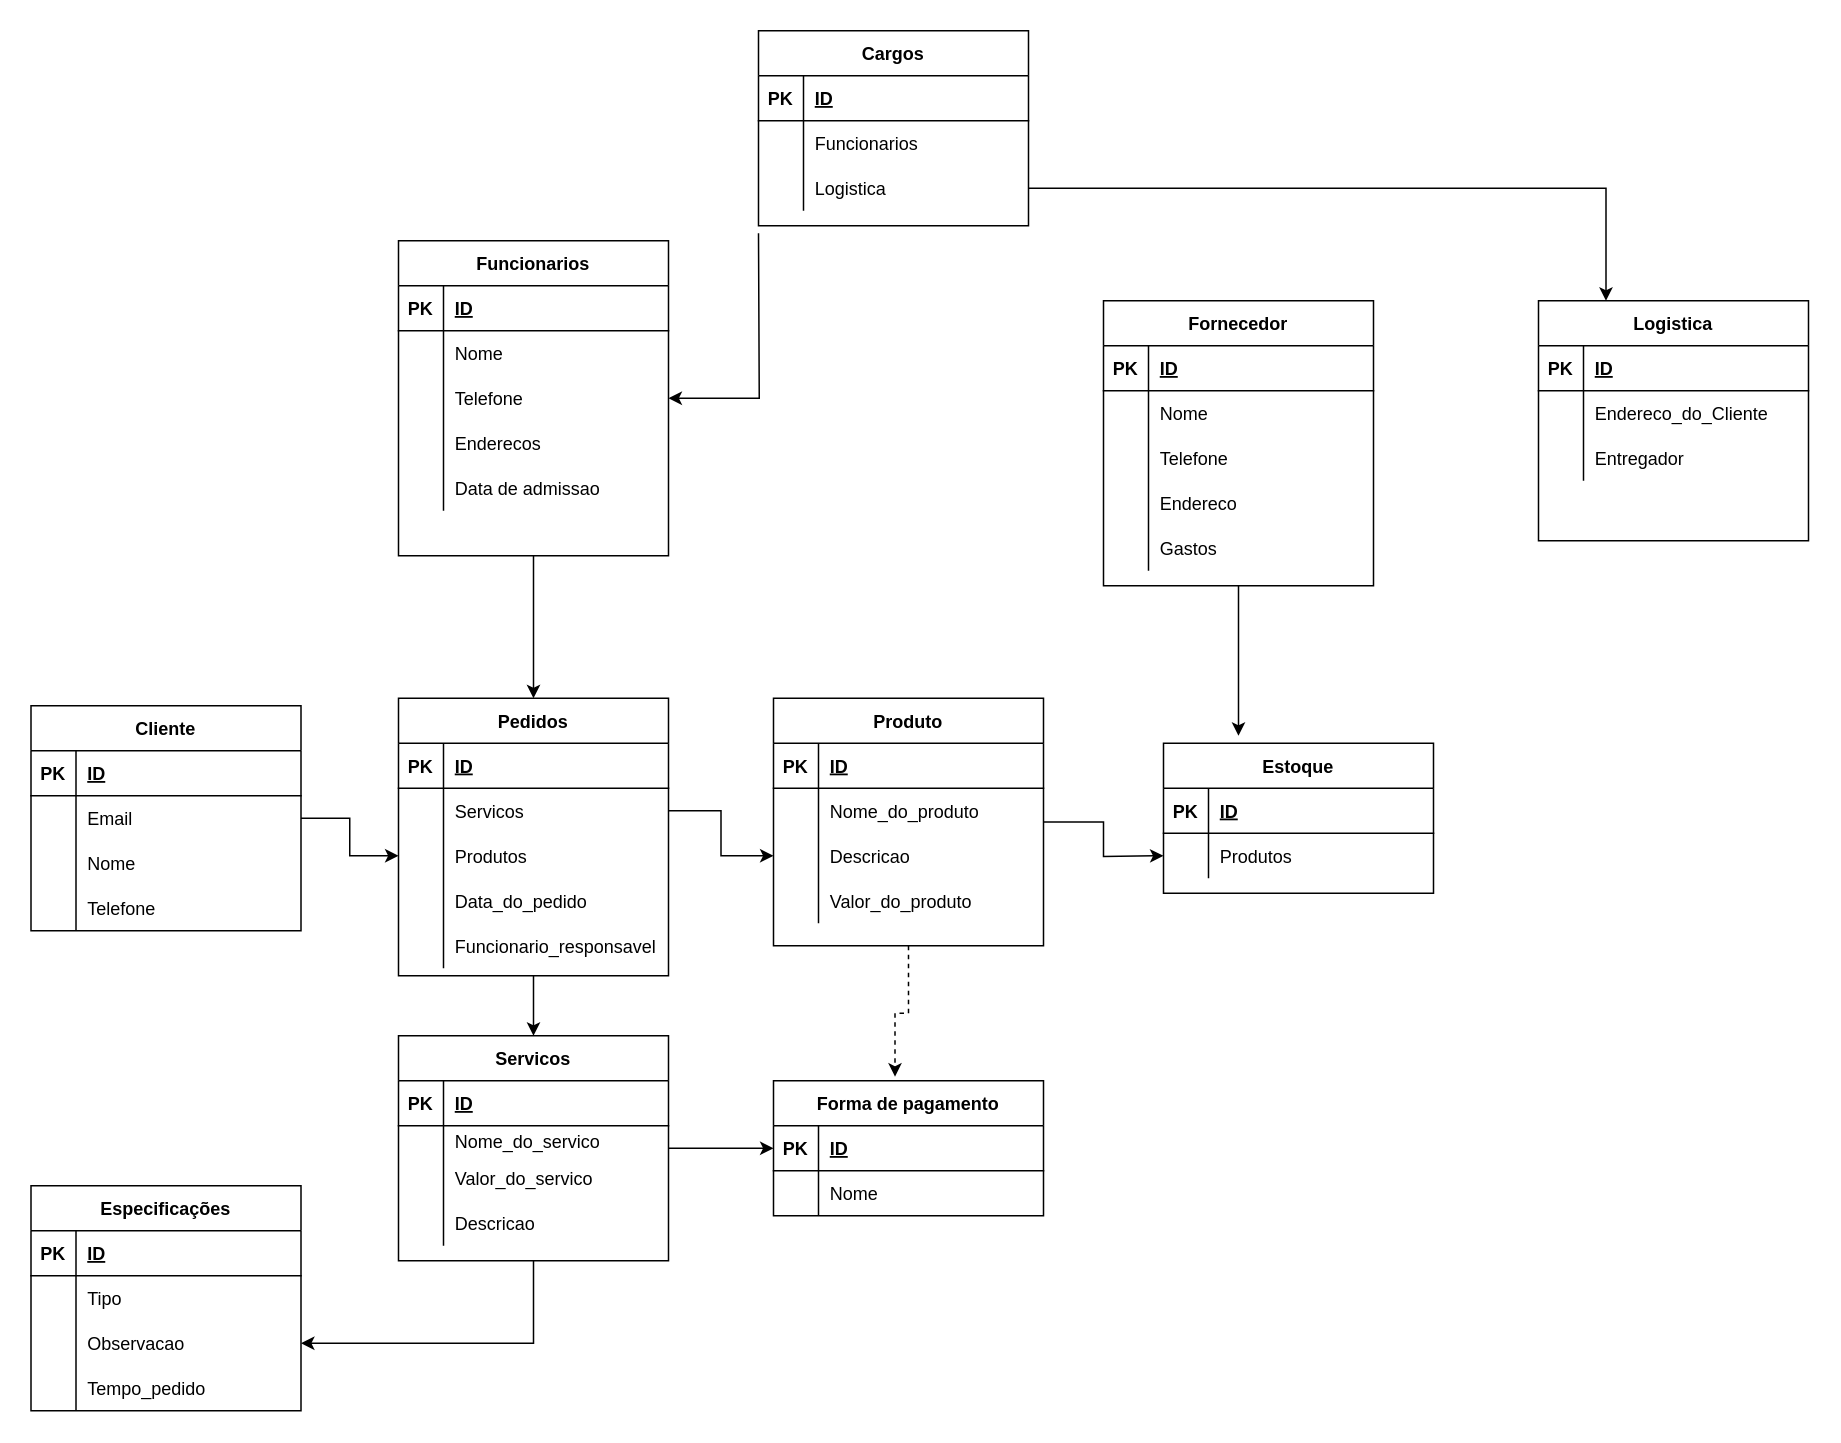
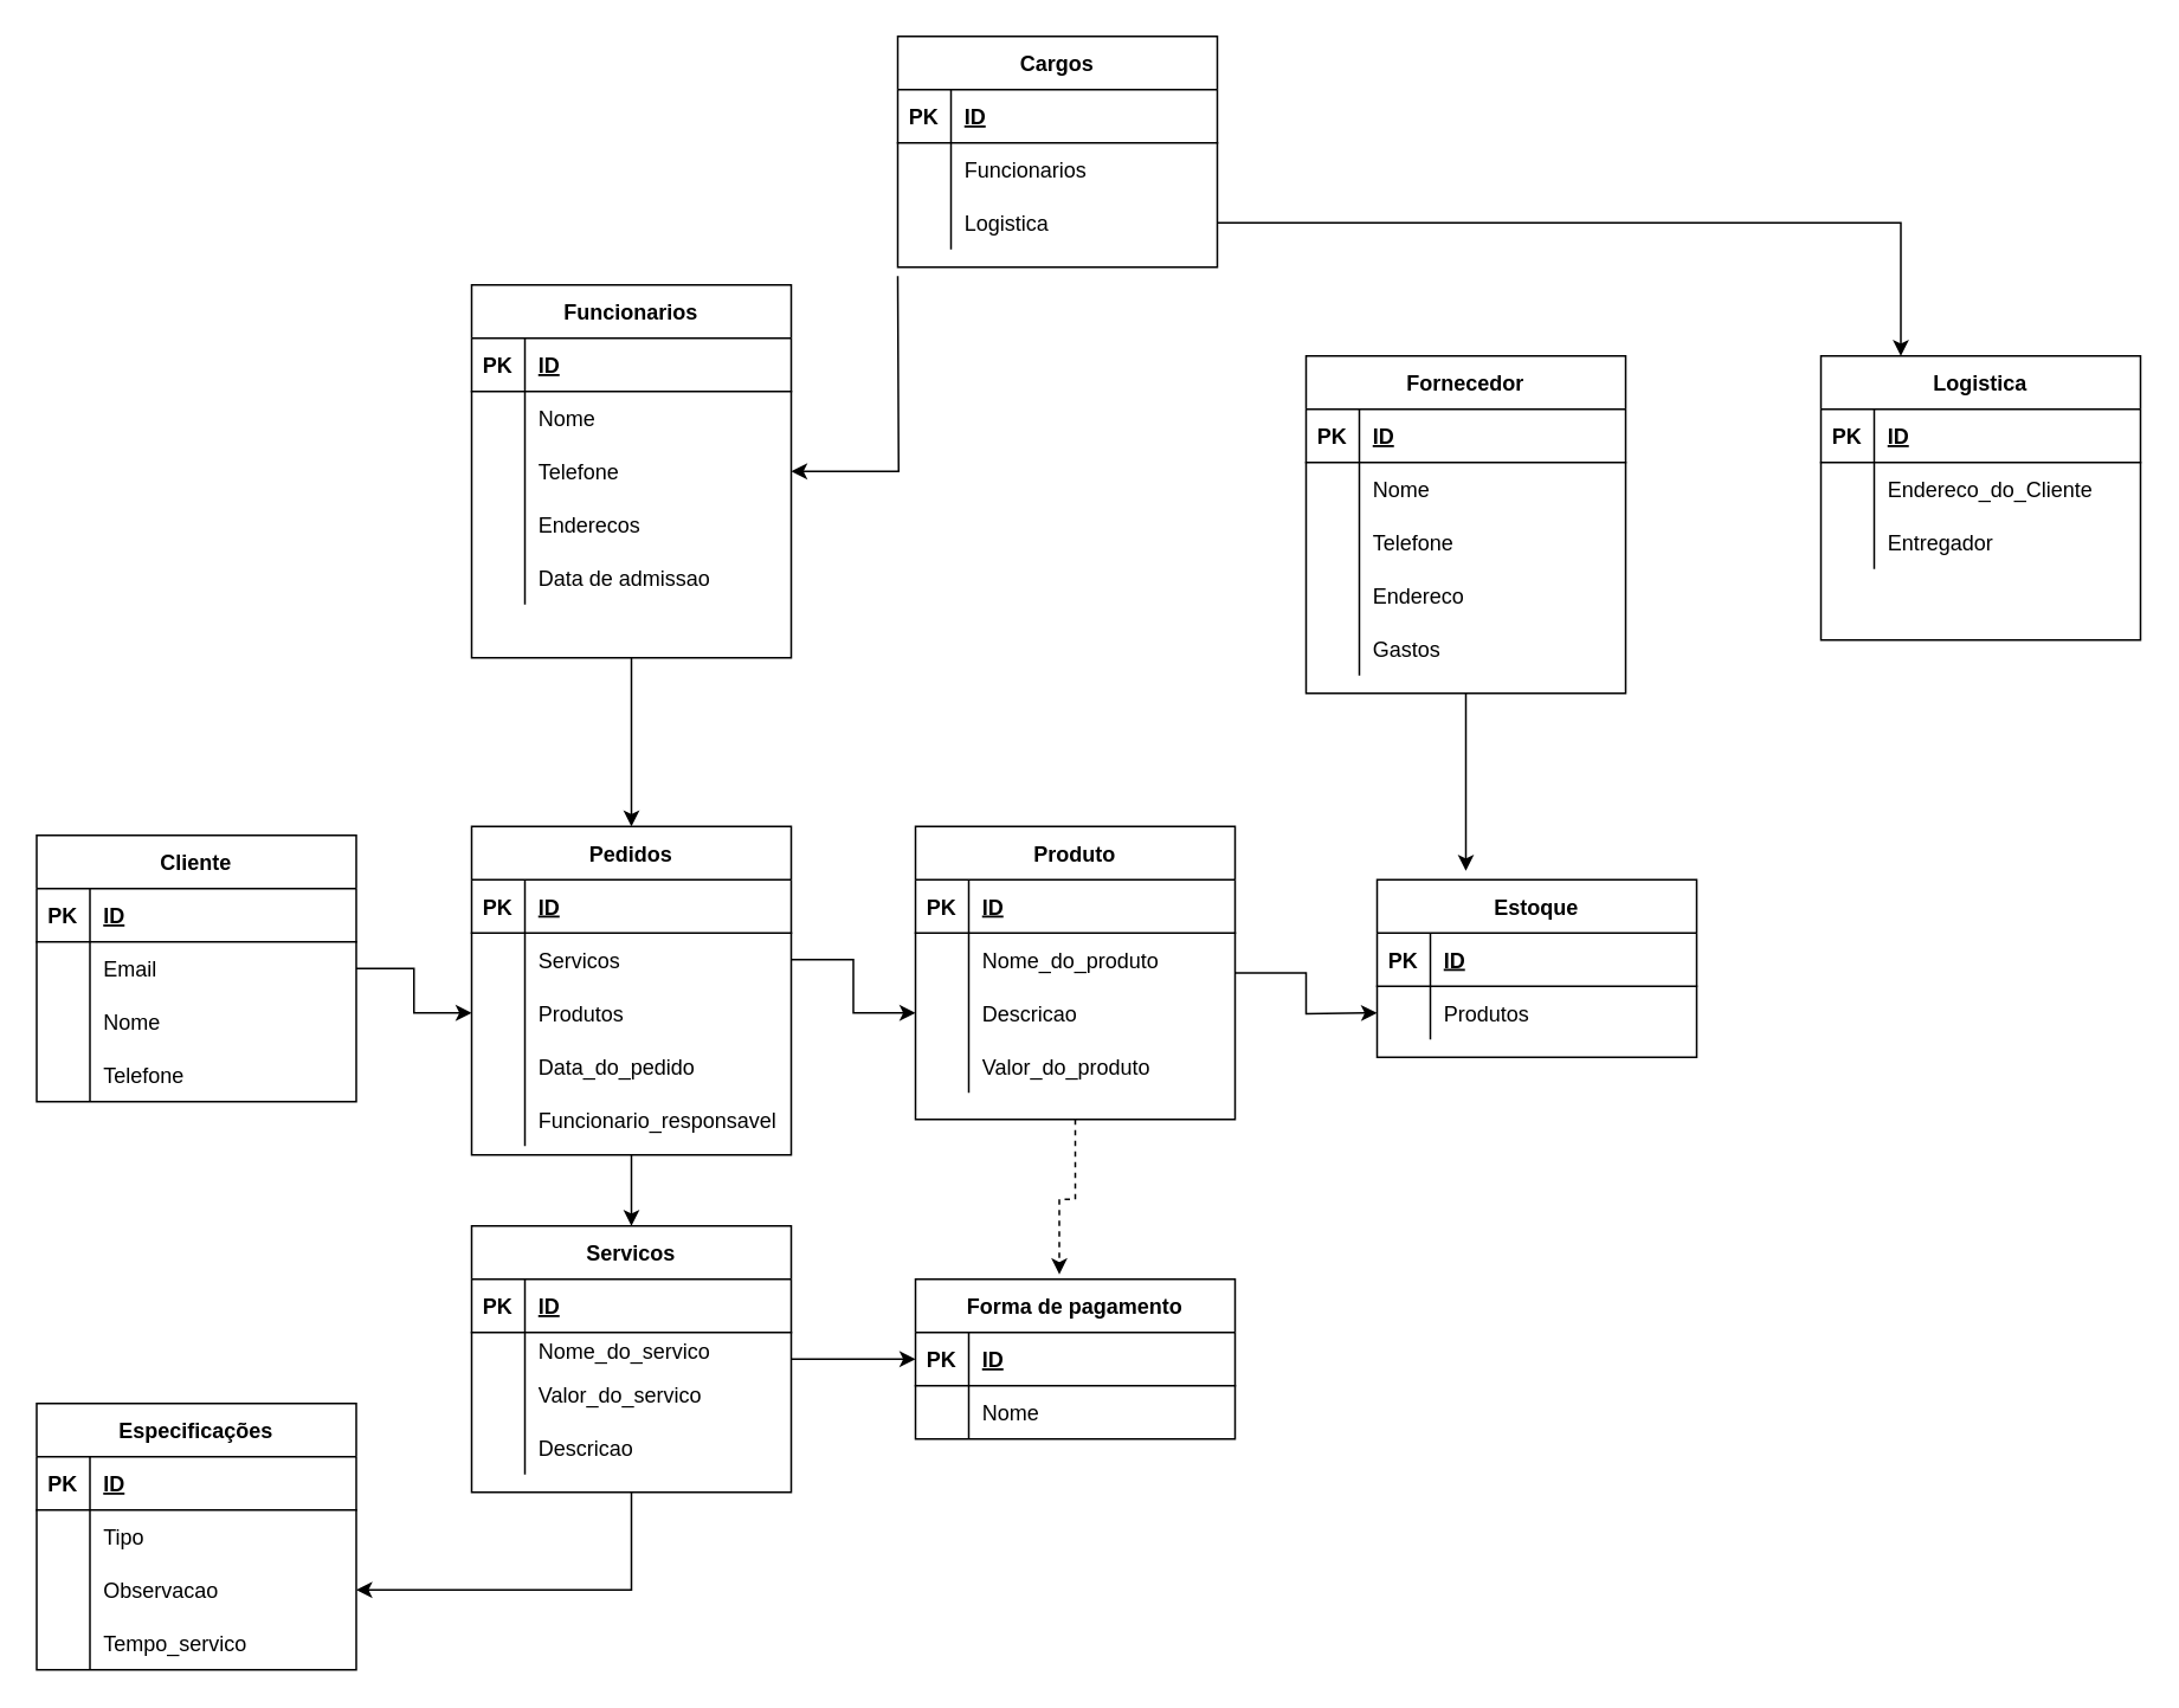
- <mxCell id="99" value="Tempo_pedido" style="shape=partialRectangle;connectable=0;fillColor=none;top=0;left=0;bottom=0;right=0;align=left;spacingLeft=6;overflow=hidden;" parent="97" vertex="1"><mxGeometry x="30" width="150" height="30" as="geometry" /></mxCell>
+ <mxCell id="99" value="Tempo_servico" style="shape=partialRectangle;connectable=0;fillColor=none;top=0;left=0;bottom=0;right=0;align=left;spacingLeft=6;overflow=hidden;" parent="97" vertex="1"><mxGeometry x="30" width="150" height="30" as="geometry" /></mxCell>
